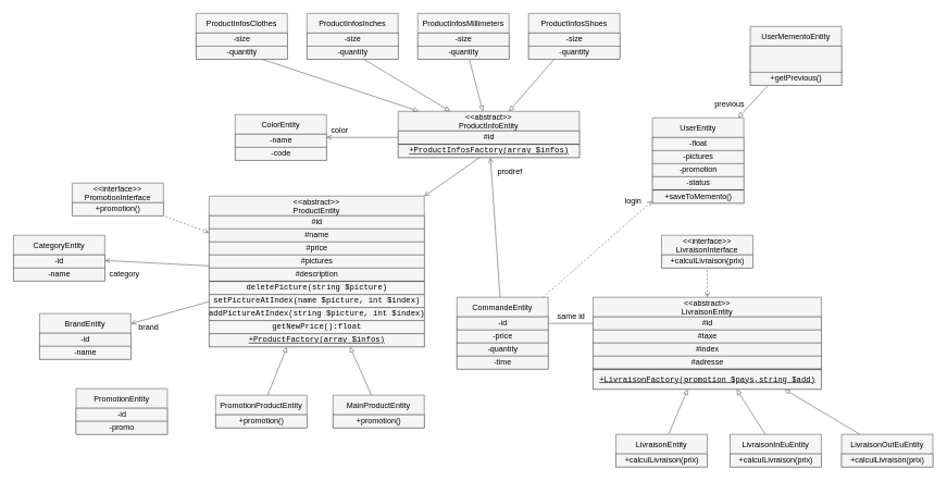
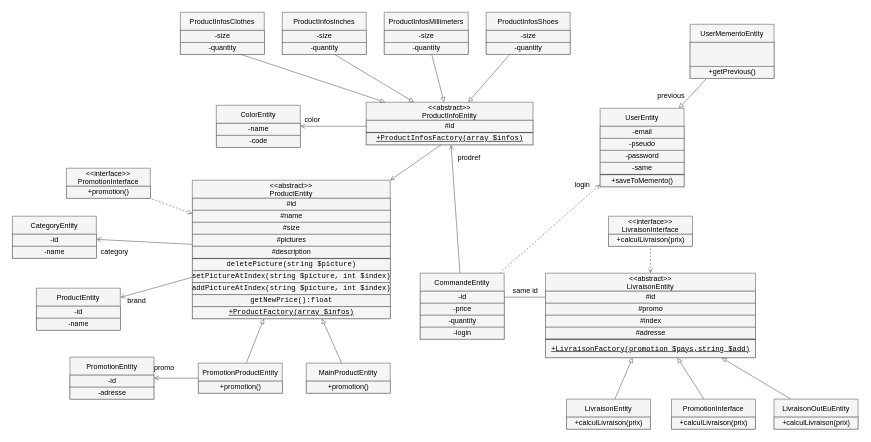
- <mxCell id="69" value="&lt;span&gt;-float&lt;/span&gt;" style="text;html=1;align=center;verticalAlign=middle;resizable=0;points=[];autosize=1;rounded=0;fontStyle=0;labelBackgroundColor=none;strokeColor=#666666;fillColor=#f5f5f5;fontColor=#000000;" parent="68" vertex="1"><mxGeometry y="30" width="140" height="20" as="geometry" /></mxCell>
+ <mxCell id="69" value="&lt;span&gt;-email&lt;/span&gt;" style="text;html=1;align=center;verticalAlign=middle;resizable=0;points=[];autosize=1;rounded=0;fontStyle=0;labelBackgroundColor=none;strokeColor=#666666;fillColor=#f5f5f5;fontColor=#000000;" parent="68" vertex="1"><mxGeometry y="30" width="140" height="20" as="geometry" /></mxCell>
- <mxCell id="70" value="&lt;span&gt;-pictures&lt;/span&gt;" style="text;html=1;align=center;verticalAlign=middle;resizable=0;points=[];autosize=1;rounded=0;fontStyle=0;labelBackgroundColor=none;strokeColor=#666666;fillColor=#f5f5f5;fontColor=#000000;" parent="68" vertex="1"><mxGeometry y="50" width="140" height="20" as="geometry" /></mxCell>
+ <mxCell id="70" value="&lt;span&gt;-pseudo&lt;/span&gt;" style="text;html=1;align=center;verticalAlign=middle;resizable=0;points=[];autosize=1;rounded=0;fontStyle=0;labelBackgroundColor=none;strokeColor=#666666;fillColor=#f5f5f5;fontColor=#000000;" parent="68" vertex="1"><mxGeometry y="50" width="140" height="20" as="geometry" /></mxCell>
- <mxCell id="71" value="&lt;span&gt;-promotion&lt;/span&gt;" style="text;html=1;align=center;verticalAlign=middle;resizable=0;points=[];autosize=1;rounded=0;fontStyle=0;labelBackgroundColor=none;strokeColor=#666666;fillColor=#f5f5f5;fontColor=#000000;" parent="68" vertex="1"><mxGeometry y="70" width="140" height="20" as="geometry" /></mxCell>
+ <mxCell id="71" value="&lt;span&gt;-password&lt;/span&gt;" style="text;html=1;align=center;verticalAlign=middle;resizable=0;points=[];autosize=1;rounded=0;fontStyle=0;labelBackgroundColor=none;strokeColor=#666666;fillColor=#f5f5f5;fontColor=#000000;" parent="68" vertex="1"><mxGeometry y="70" width="140" height="20" as="geometry" /></mxCell>
- <mxCell id="72" value="&lt;span&gt;-status&lt;/span&gt;" style="text;html=1;align=center;verticalAlign=middle;resizable=0;points=[];autosize=1;rounded=0;fontStyle=0;labelBackgroundColor=none;strokeColor=#666666;fillColor=#f5f5f5;fontColor=#000000;" parent="68" vertex="1"><mxGeometry y="90" width="140" height="20" as="geometry" /></mxCell>
+ <mxCell id="72" value="&lt;span&gt;-same&lt;/span&gt;" style="text;html=1;align=center;verticalAlign=middle;resizable=0;points=[];autosize=1;rounded=0;fontStyle=0;labelBackgroundColor=none;strokeColor=#666666;fillColor=#f5f5f5;fontColor=#000000;" parent="68" vertex="1"><mxGeometry y="90" width="140" height="20" as="geometry" /></mxCell>
- <mxCell id="34" value="&lt;span style=&quot;font-size: 12px;&quot;&gt;#price&lt;br style=&quot;font-size: 12px;&quot;&gt;&lt;/span&gt;" style="text;html=1;align=center;verticalAlign=middle;resizable=0;points=[];autosize=1;rounded=0;fontStyle=0;fontSize=12;labelBackgroundColor=none;strokeColor=#666666;fillColor=#f5f5f5;fontColor=#000000;" parent="31" vertex="1"><mxGeometry y="70" width="330" height="20" as="geometry" /></mxCell>
+ <mxCell id="34" value="&lt;span style=&quot;font-size: 12px;&quot;&gt;#size&lt;br style=&quot;font-size: 12px;&quot;&gt;&lt;/span&gt;" style="text;html=1;align=center;verticalAlign=middle;resizable=0;points=[];autosize=1;rounded=0;fontStyle=0;fontSize=12;labelBackgroundColor=none;strokeColor=#666666;fillColor=#f5f5f5;fontColor=#000000;" parent="31" vertex="1"><mxGeometry y="70" width="330" height="20" as="geometry" /></mxCell>
- <mxCell id="39" value="&lt;div style=&quot;font-family: consolas, &amp;quot;courier new&amp;quot;, monospace; line-height: 19px; font-size: 12px;&quot;&gt;&lt;span style=&quot;font-size: 12px;&quot;&gt;setPictureAtIndex&lt;/span&gt;&lt;span style=&quot;font-size: 12px;&quot;&gt;(&lt;/span&gt;&lt;span style=&quot;font-size: 12px;&quot;&gt;name&lt;/span&gt;&lt;span style=&quot;font-size: 12px;&quot;&gt; &lt;/span&gt;&lt;span style=&quot;font-size: 12px;&quot;&gt;$picture&lt;/span&gt;&lt;span style=&quot;font-size: 12px;&quot;&gt;,&lt;/span&gt;&lt;span style=&quot;font-size: 12px;&quot;&gt; &lt;/span&gt;&lt;span style=&quot;font-size: 12px;&quot;&gt;int&lt;/span&gt;&lt;span style=&quot;font-size: 12px;&quot;&gt; &lt;/span&gt;&lt;span style=&quot;font-size: 12px;&quot;&gt;$index&lt;/span&gt;&lt;span style=&quot;font-size: 12px;&quot;&gt;)&lt;/span&gt;&lt;/div&gt;" style="text;html=1;align=center;verticalAlign=middle;resizable=0;points=[];autosize=1;rounded=0;fontStyle=0;fontSize=12;labelBackgroundColor=none;strokeColor=#666666;fillColor=#f5f5f5;fontColor=#000000;" parent="31" vertex="1"><mxGeometry y="151" width="330" height="20" as="geometry" /></mxCell>
+ <mxCell id="39" value="&lt;div style=&quot;font-family: consolas, &amp;quot;courier new&amp;quot;, monospace; line-height: 19px; font-size: 12px;&quot;&gt;&lt;span style=&quot;font-size: 12px;&quot;&gt;setPictureAtIndex&lt;/span&gt;&lt;span style=&quot;font-size: 12px;&quot;&gt;(&lt;/span&gt;&lt;span style=&quot;font-size: 12px;&quot;&gt;string&lt;/span&gt;&lt;span style=&quot;font-size: 12px;&quot;&gt; &lt;/span&gt;&lt;span style=&quot;font-size: 12px;&quot;&gt;$picture&lt;/span&gt;&lt;span style=&quot;font-size: 12px;&quot;&gt;,&lt;/span&gt;&lt;span style=&quot;font-size: 12px;&quot;&gt; &lt;/span&gt;&lt;span style=&quot;font-size: 12px;&quot;&gt;int&lt;/span&gt;&lt;span style=&quot;font-size: 12px;&quot;&gt; &lt;/span&gt;&lt;span style=&quot;font-size: 12px;&quot;&gt;$index&lt;/span&gt;&lt;span style=&quot;font-size: 12px;&quot;&gt;)&lt;/span&gt;&lt;/div&gt;" style="text;html=1;align=center;verticalAlign=middle;resizable=0;points=[];autosize=1;rounded=0;fontStyle=0;fontSize=12;labelBackgroundColor=none;strokeColor=#666666;fillColor=#f5f5f5;fontColor=#000000;" parent="31" vertex="1"><mxGeometry y="151" width="330" height="20" as="geometry" /></mxCell>
- <mxCell id="55" value="BrandEntity" style="swimlane;fontStyle=0;childLayout=stackLayout;horizontal=1;startSize=30;horizontalStack=0;resizeParent=1;resizeParentMax=0;resizeLast=0;collapsible=1;marginBottom=0;rounded=0;labelBackgroundColor=none;swimlaneFillColor=default;strokeColor=#666666;fillColor=#f5f5f5;fontColor=#000000;" parent="1" vertex="1"><mxGeometry x="60" y="480" width="140" height="70" as="geometry" /></mxCell>
+ <mxCell id="55" value="ProductEntity" style="swimlane;fontStyle=0;childLayout=stackLayout;horizontal=1;startSize=30;horizontalStack=0;resizeParent=1;resizeParentMax=0;resizeLast=0;collapsible=1;marginBottom=0;rounded=0;labelBackgroundColor=none;swimlaneFillColor=default;strokeColor=#666666;fillColor=#f5f5f5;fontColor=#000000;" parent="1" vertex="1"><mxGeometry x="60" y="480" width="140" height="70" as="geometry" /></mxCell>
- <mxCell id="7" value="&lt;span&gt;#taxe&lt;br&gt;&lt;/span&gt;" style="text;html=1;align=center;verticalAlign=middle;resizable=0;points=[];autosize=1;rounded=0;fontStyle=0;labelBackgroundColor=none;strokeColor=#666666;fillColor=#f5f5f5;fontColor=#000000;" parent="5" vertex="1"><mxGeometry y="50" width="350" height="20" as="geometry" /></mxCell>
+ <mxCell id="7" value="&lt;span&gt;#promo&lt;br&gt;&lt;/span&gt;" style="text;html=1;align=center;verticalAlign=middle;resizable=0;points=[];autosize=1;rounded=0;fontStyle=0;labelBackgroundColor=none;strokeColor=#666666;fillColor=#f5f5f5;fontColor=#000000;" parent="5" vertex="1"><mxGeometry y="50" width="350" height="20" as="geometry" /></mxCell>
- <mxCell id="67" value="&lt;span&gt;-time&lt;/span&gt;" style="text;html=1;align=center;verticalAlign=middle;resizable=0;points=[];autosize=1;rounded=0;fontStyle=0;fontSize=12;labelBackgroundColor=none;strokeColor=#666666;fillColor=#f5f5f5;fontColor=#000000;" parent="63" vertex="1"><mxGeometry y="90" width="140" height="20" as="geometry" /></mxCell>
+ <mxCell id="67" value="&lt;span&gt;-login&lt;/span&gt;" style="text;html=1;align=center;verticalAlign=middle;resizable=0;points=[];autosize=1;rounded=0;fontStyle=0;fontSize=12;labelBackgroundColor=none;strokeColor=#666666;fillColor=#f5f5f5;fontColor=#000000;" parent="63" vertex="1"><mxGeometry y="90" width="140" height="20" as="geometry" /></mxCell>
+ <mxCell id="96" value="promo" style="edgeStyle=none;html=1;labelBackgroundColor=none;fontSize=12;fontColor=#000000;startArrow=none;startFill=0;endArrow=open;endFill=0;strokeWidth=1;strokeColor=#666666;fillColor=#f5f5f5;" parent="1" source="47" target="49" edge="1"><mxGeometry x="0.545" y="-17" relative="1" as="geometry"><mxPoint as="offset" /><mxPoint x="360" y="630" as="sourcePoint" /></mxGeometry></mxCell>
- <mxCell id="51" value="&lt;span&gt;-promo&lt;/span&gt;" style="text;html=1;align=center;verticalAlign=middle;resizable=0;points=[];autosize=1;rounded=0;fontStyle=0;labelBackgroundColor=none;strokeColor=#666666;fillColor=#f5f5f5;fontColor=#000000;" parent="49" vertex="1"><mxGeometry y="50" width="140" height="20" as="geometry" /></mxCell>
+ <mxCell id="51" value="&lt;span&gt;-adresse&lt;/span&gt;" style="text;html=1;align=center;verticalAlign=middle;resizable=0;points=[];autosize=1;rounded=0;fontStyle=0;labelBackgroundColor=none;strokeColor=#666666;fillColor=#f5f5f5;fontColor=#000000;" parent="49" vertex="1"><mxGeometry y="50" width="140" height="20" as="geometry" /></mxCell>
- <mxCell id="19" value="LivraisonInEuEntity" style="swimlane;fontStyle=0;childLayout=stackLayout;horizontal=1;startSize=30;horizontalStack=0;resizeParent=1;resizeParentMax=0;resizeLast=0;collapsible=1;marginBottom=0;rounded=0;labelBackgroundColor=none;swimlaneFillColor=default;strokeColor=#666666;fillColor=#f5f5f5;fontColor=#000000;" parent="1" vertex="1"><mxGeometry x="1119" y="665" width="140" height="50" as="geometry" /></mxCell>
+ <mxCell id="19" value="PromotionInterface" style="swimlane;fontStyle=0;childLayout=stackLayout;horizontal=1;startSize=30;horizontalStack=0;resizeParent=1;resizeParentMax=0;resizeLast=0;collapsible=1;marginBottom=0;rounded=0;labelBackgroundColor=none;swimlaneFillColor=default;strokeColor=#666666;fillColor=#f5f5f5;fontColor=#000000;" parent="1" vertex="1"><mxGeometry x="1119" y="665" width="140" height="50" as="geometry" /></mxCell>
